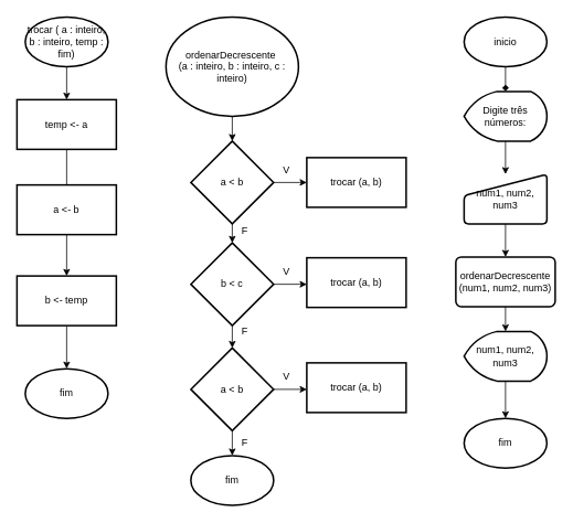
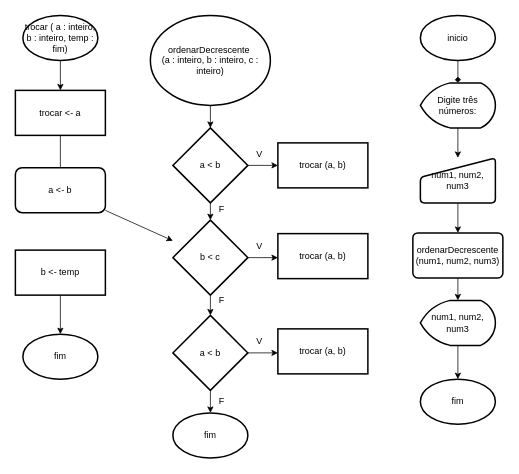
- <mxCell id="31" value="temp &amp;lt;- a" style="whiteSpace=wrap;html=1;strokeWidth=2;" vertex="1" parent="1"><mxGeometry x="20" y="120" width="120" height="60" as="geometry" /></mxCell>
+ <mxCell id="31" value="trocar &amp;lt;- a" style="whiteSpace=wrap;html=1;strokeWidth=2;" vertex="1" parent="1"><mxGeometry x="20" y="120" width="120" height="60" as="geometry" /></mxCell>
- <mxCell id="33" value="a &amp;lt;- b" style="whiteSpace=wrap;html=1;strokeWidth=2;" vertex="1" parent="1"><mxGeometry x="20" y="223" width="120" height="60" as="geometry" /></mxCell>
+ <mxCell id="33" value="a &amp;lt;- b" style="whiteSpace=wrap;html=1;strokeWidth=2;rounded=1;" vertex="1" parent="1"><mxGeometry x="20" y="223" width="120" height="60" as="geometry" /></mxCell>
- <mxCell id="32" value="" style="edgeStyle=none;html=1;" edge="1" parent="1" source="33" target="35"><mxGeometry relative="1" as="geometry" /></mxCell>
+ <mxCell id="32" value="" style="edgeStyle=none;html=1;" edge="1" parent="1" source="33" target="20"><mxGeometry relative="1" as="geometry" /></mxCell>
